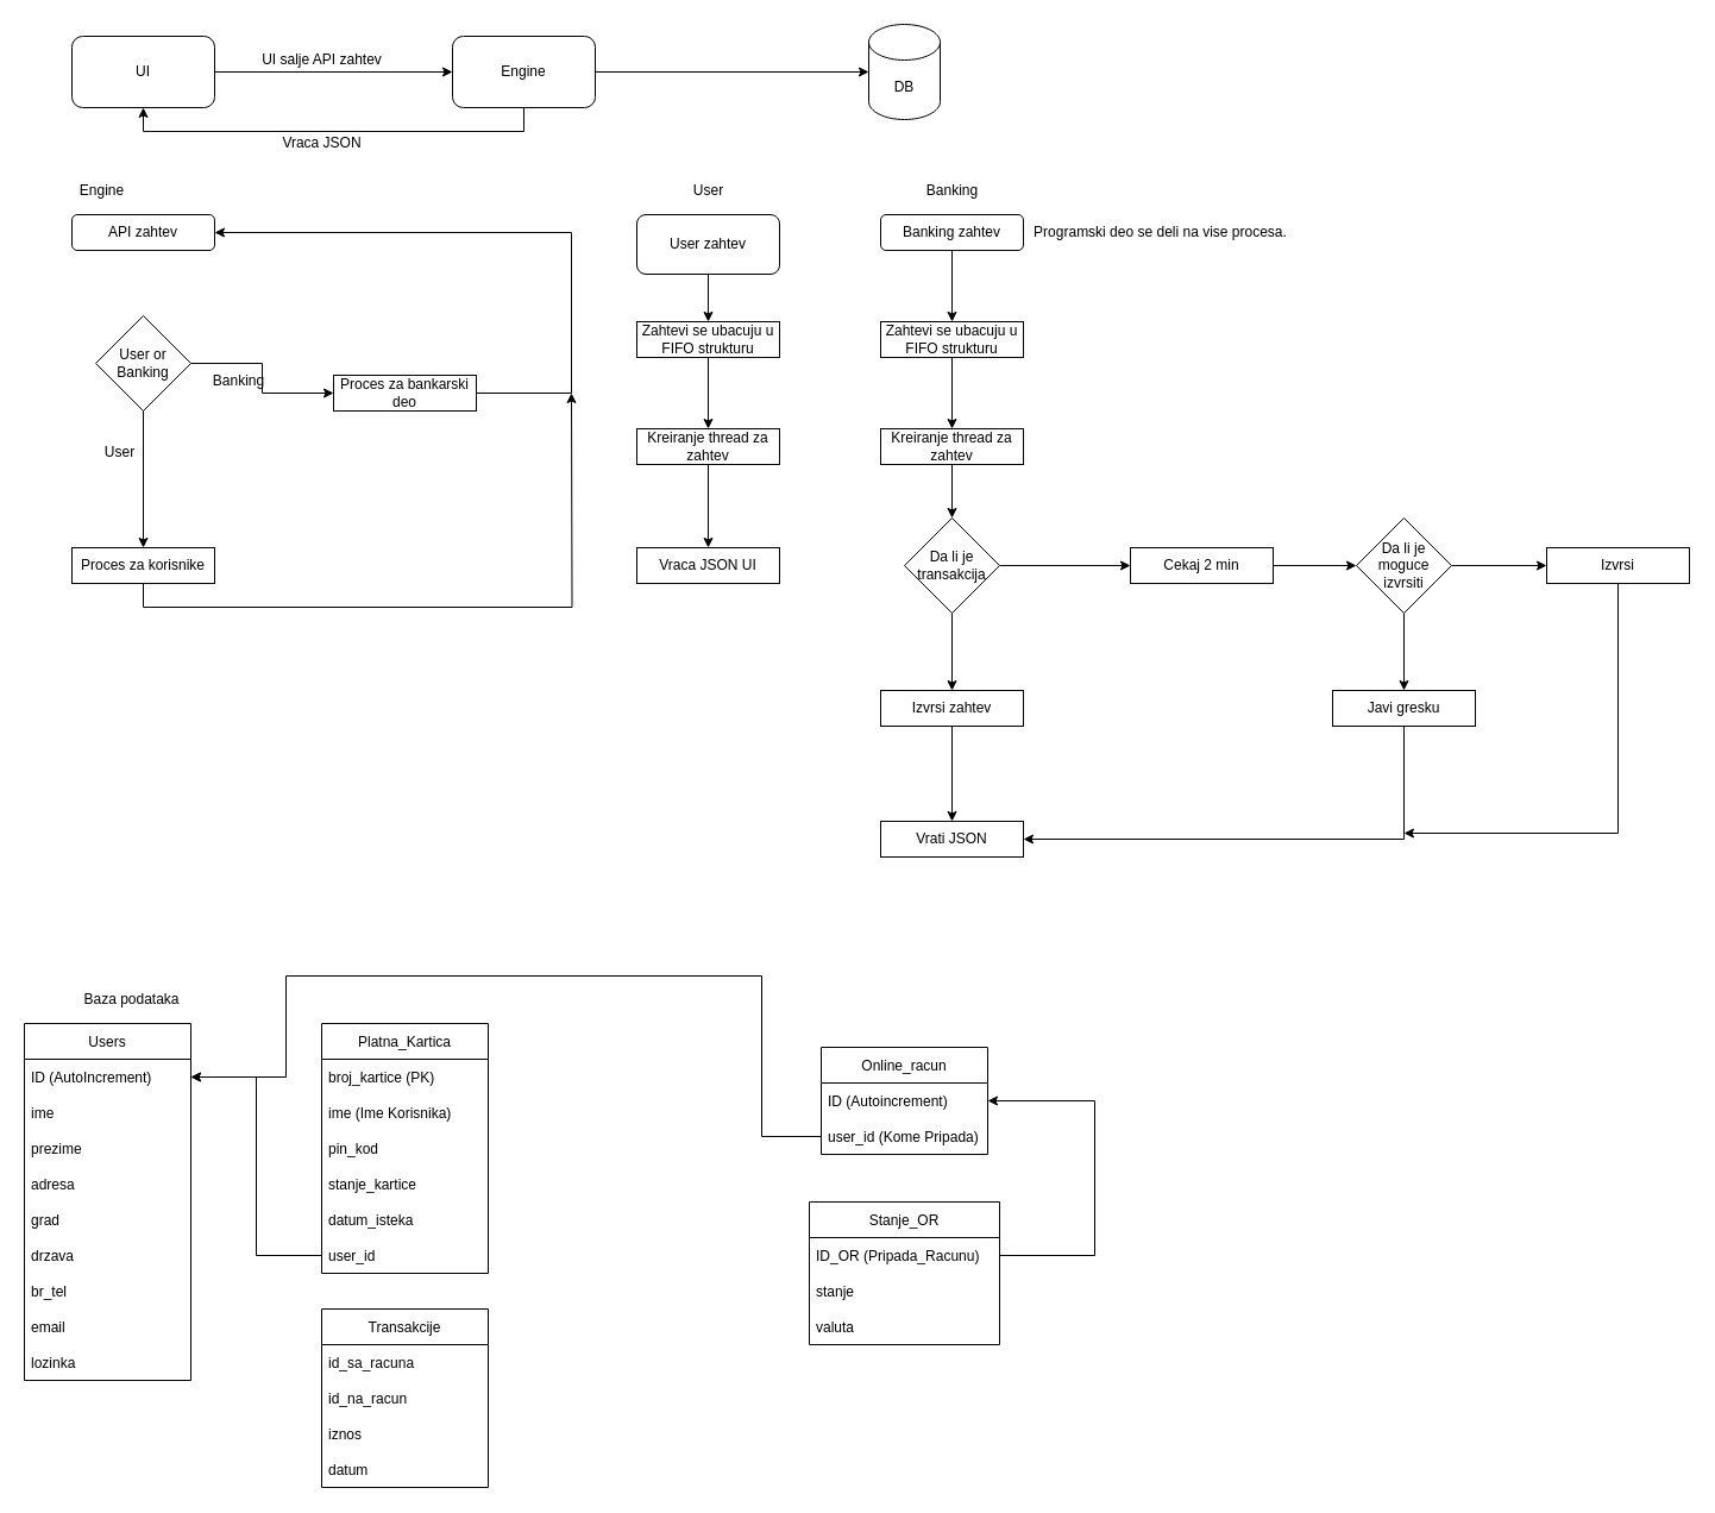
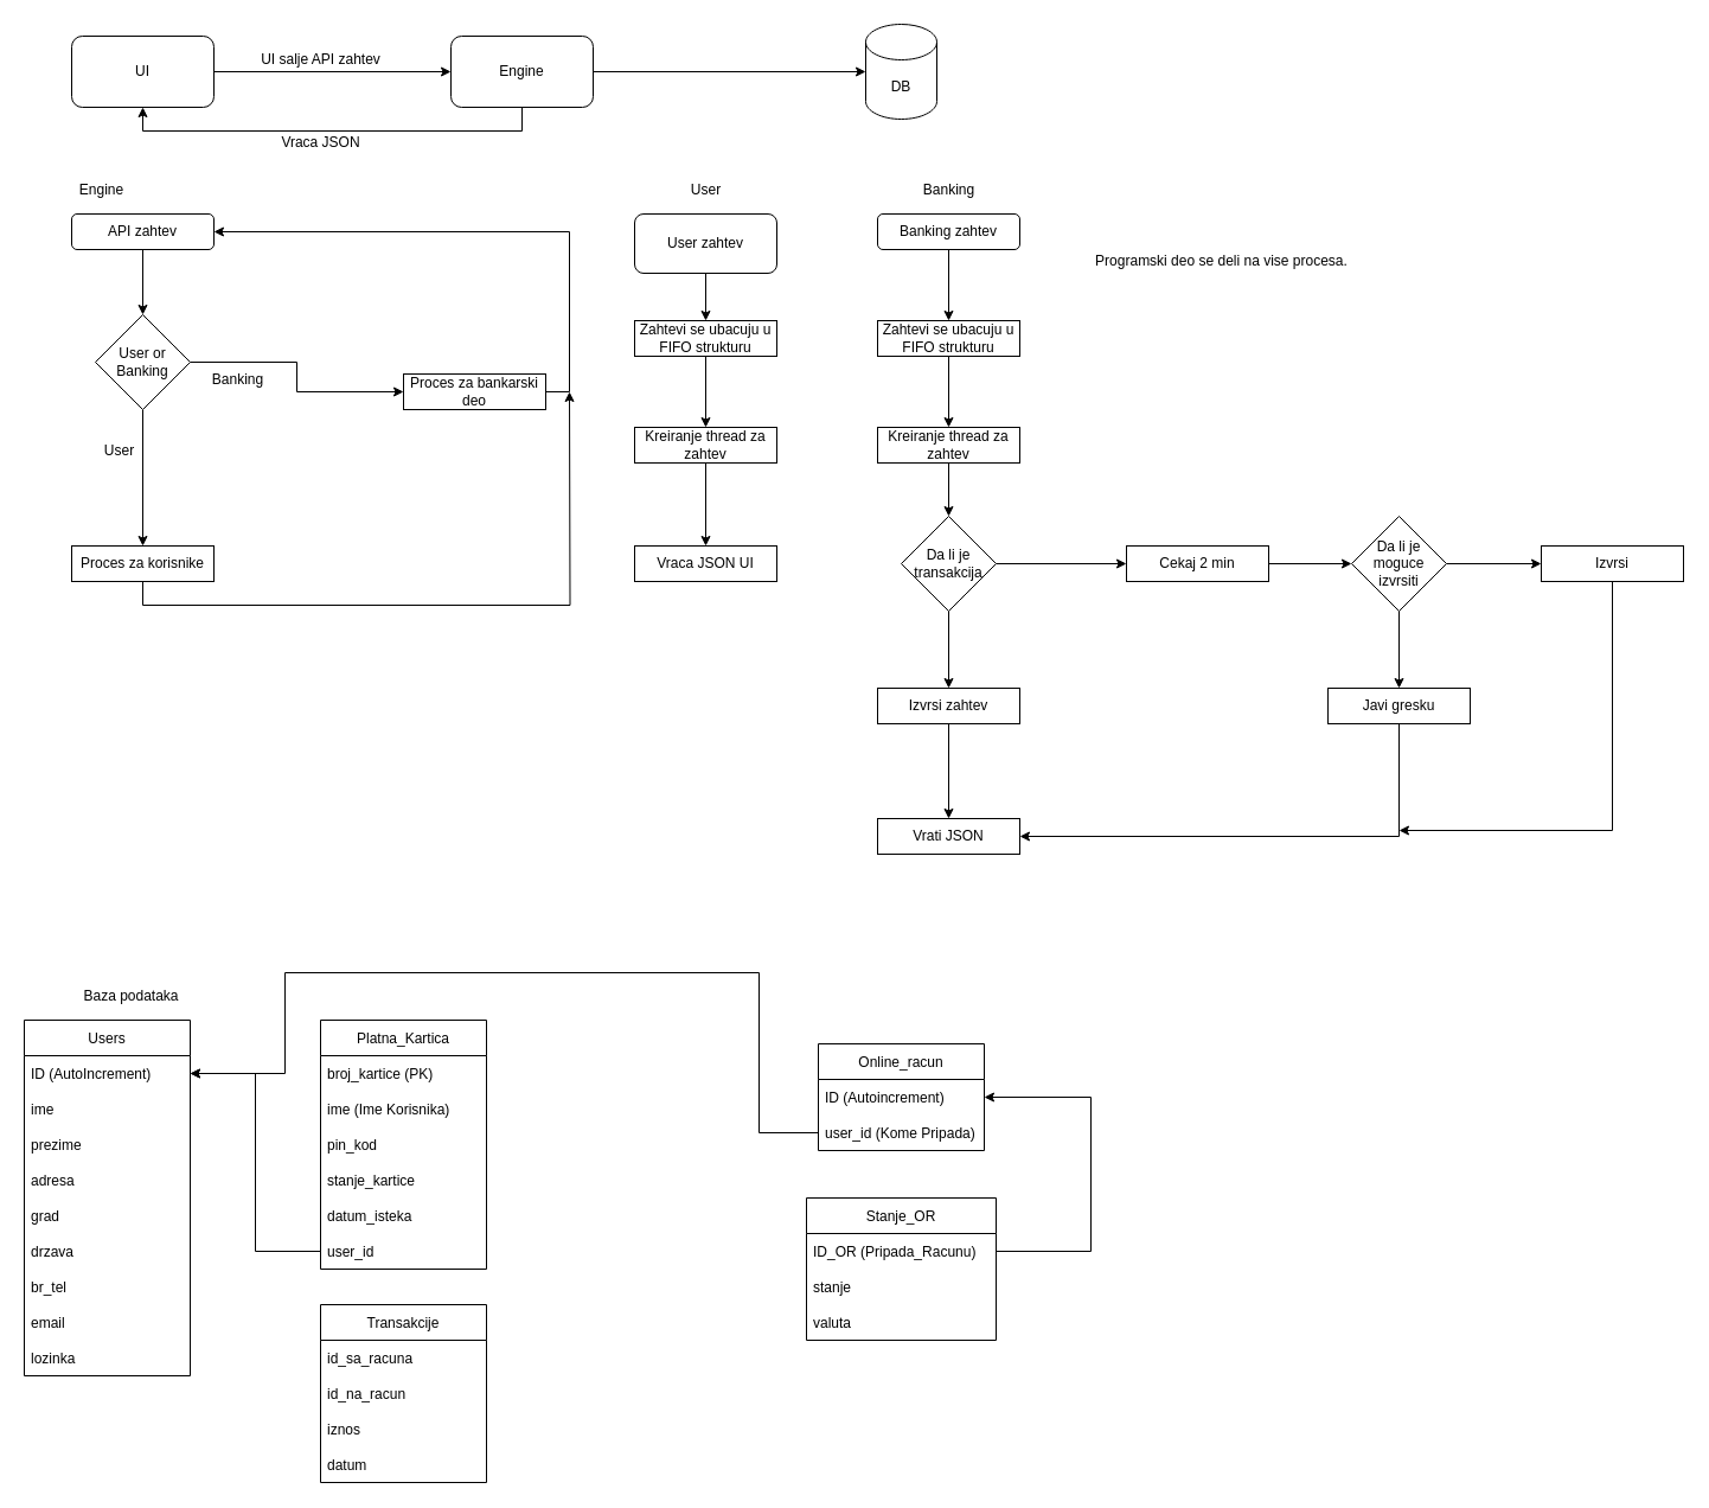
- <mxCell id="52" value="Programski deo se deli na vise procesa.&lt;br&gt;" style="text;html=1;align=center;verticalAlign=middle;resizable=0;points=[];autosize=1;strokeColor=none;fillColor=none;" parent="1" vertex="1"><mxGeometry x="860" y="185" width="230" height="20" as="geometry" /></mxCell>
+ <mxCell id="52" value="Programski deo se deli na vise procesa.&lt;br&gt;" style="text;html=1;align=center;verticalAlign=middle;resizable=0;points=[];autosize=1;strokeColor=none;fillColor=none;" parent="1" vertex="1"><mxGeometry x="915" y="210" width="230" height="20" as="geometry" /></mxCell>
+ <mxCell id="9" style="edgeStyle=orthogonalEdgeStyle;rounded=0;orthogonalLoop=1;jettySize=auto;html=1;exitX=0.5;exitY=1;exitDx=0;exitDy=0;entryX=0.5;entryY=0;entryDx=0;entryDy=0;" parent="1" source="10" target="14" edge="1"><mxGeometry relative="1" as="geometry" /></mxCell>
- <mxCell id="17" value="Proces za bankarski deo" style="rounded=0;whiteSpace=wrap;html=1;" parent="1" vertex="1"><mxGeometry x="280" y="315" width="120" height="30" as="geometry" /></mxCell>
+ <mxCell id="17" value="Proces za bankarski deo" style="rounded=0;whiteSpace=wrap;html=1;" parent="1" vertex="1"><mxGeometry x="340" y="315" width="120" height="30" as="geometry" /></mxCell>
